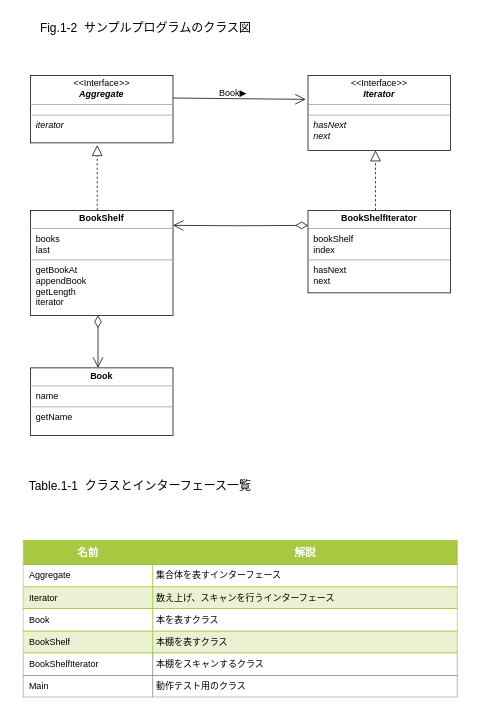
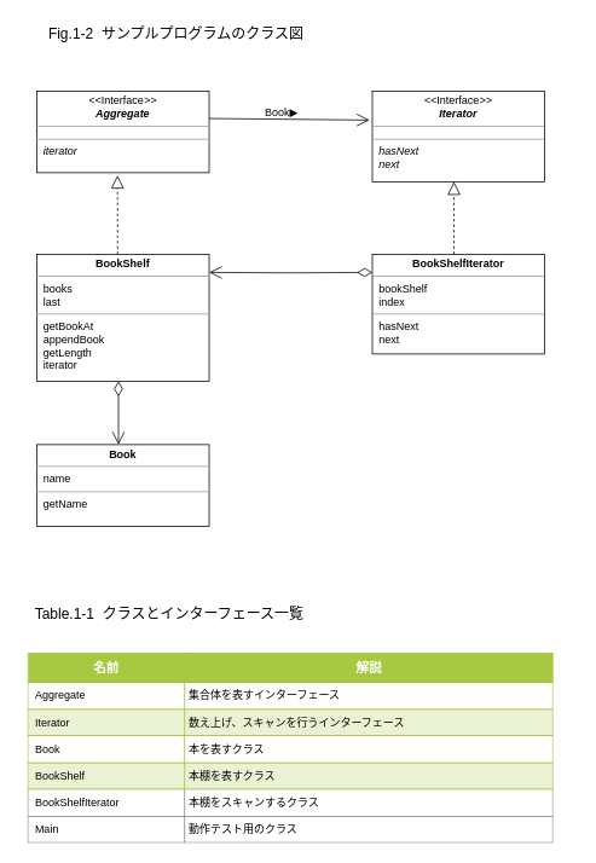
- <mxCell id="15" value="&lt;h1&gt;&lt;span style=&quot;font-weight: 400&quot;&gt;&lt;font style=&quot;font-size: 16px&quot;&gt;　Table.1-1&amp;nbsp; クラスとインターフェース一覧&lt;/font&gt;&lt;/span&gt;&lt;/h1&gt;" style="text;html=1;align=left;verticalAlign=middle;whiteSpace=wrap;rounded=0;" vertex="1" parent="1"><mxGeometry x="20" y="630" width="600" height="30" as="geometry" /></mxCell>
+ <mxCell id="15" value="&lt;h1&gt;&lt;span style=&quot;font-weight: 400&quot;&gt;&lt;font style=&quot;font-size: 16px&quot;&gt;　Table.1-1&amp;nbsp; クラスとインターフェース一覧&lt;/font&gt;&lt;/span&gt;&lt;/h1&gt;" style="text;html=1;align=left;verticalAlign=middle;whiteSpace=wrap;rounded=0;" vertex="1" parent="1"><mxGeometry x="20" y="660" width="600" height="30" as="geometry" /></mxCell>
